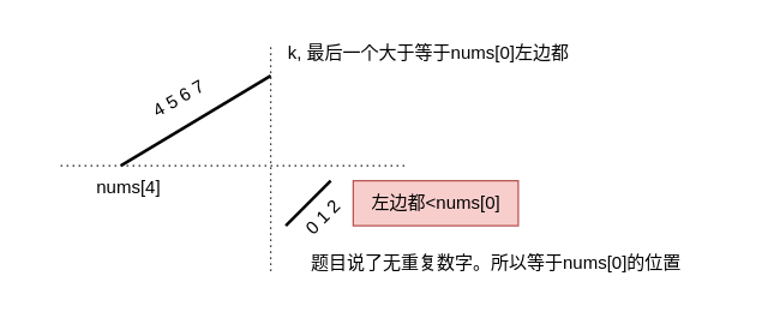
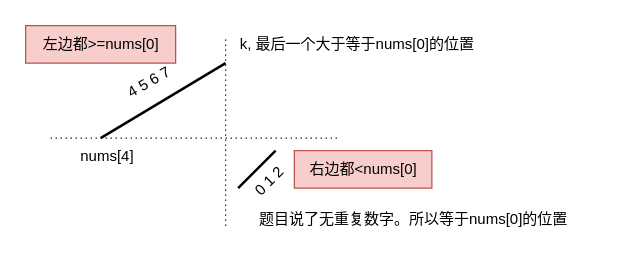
+ <mxCell id="10" value="左边都&amp;gt;=nums[0]" style="text;html=1;resizable=0;autosize=1;align=center;verticalAlign=middle;points=[];fillColor=#f8cecc;strokeColor=#b85450;rounded=0;" vertex="1" parent="1"><mxGeometry x="20" y="20" width="120" height="30" as="geometry" /></mxCell>
- <mxCell id="7" value="k, 最后一个大于等于nums[0]左边都" style="text;html=1;resizable=0;autosize=1;align=center;verticalAlign=middle;points=[];fillColor=none;strokeColor=none;rounded=0;" vertex="1" parent="1"><mxGeometry x="180" y="20" width="210" height="30" as="geometry" /></mxCell>
+ <mxCell id="7" value="k, 最后一个大于等于nums[0]的位置" style="text;html=1;resizable=0;autosize=1;align=center;verticalAlign=middle;points=[];fillColor=none;strokeColor=none;rounded=0;" vertex="1" parent="1"><mxGeometry x="180" y="20" width="210" height="30" as="geometry" /></mxCell>
- <mxCell id="11" value="左边都&amp;lt;nums[0]" style="text;html=1;resizable=0;autosize=1;align=center;verticalAlign=middle;points=[];fillColor=#f8cecc;strokeColor=#b85450;rounded=0;" vertex="1" parent="1"><mxGeometry x="235" y="120" width="110" height="30" as="geometry" /></mxCell>
+ <mxCell id="11" value="右边都&amp;lt;nums[0]" style="text;html=1;resizable=0;autosize=1;align=center;verticalAlign=middle;points=[];fillColor=#f8cecc;strokeColor=#b85450;rounded=0;" vertex="1" parent="1"><mxGeometry x="235" y="120" width="110" height="30" as="geometry" /></mxCell>
